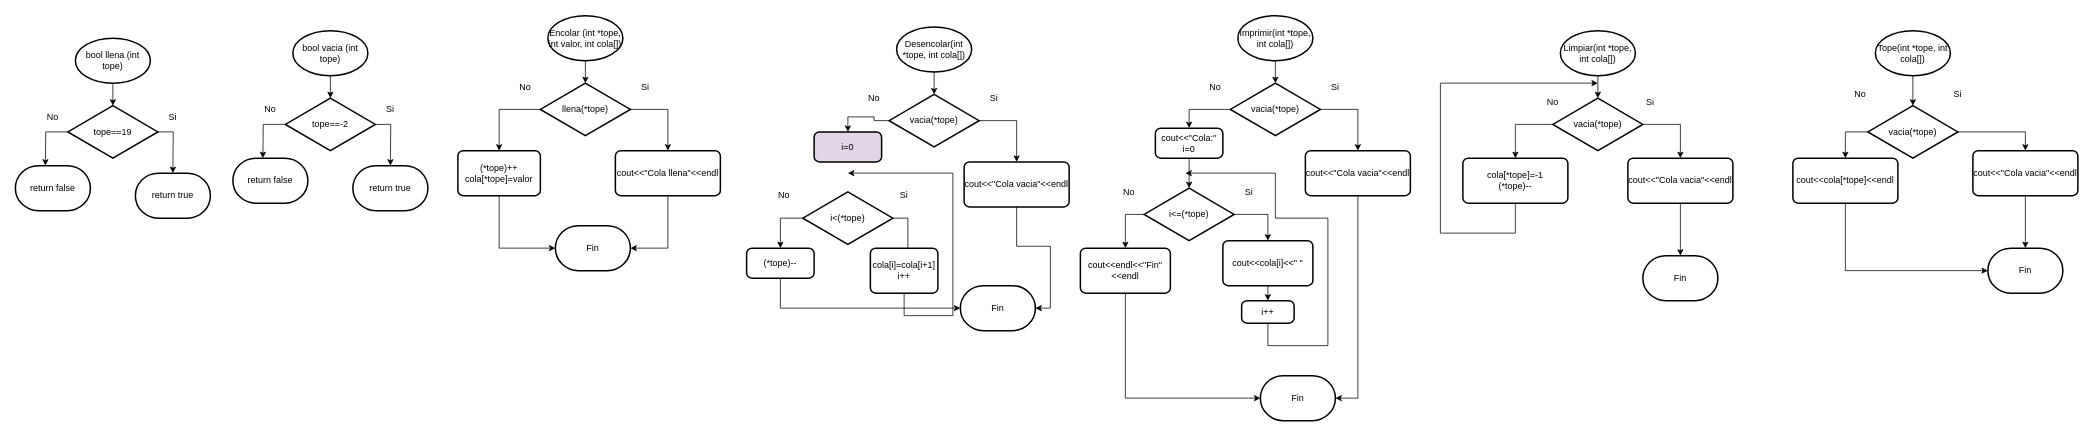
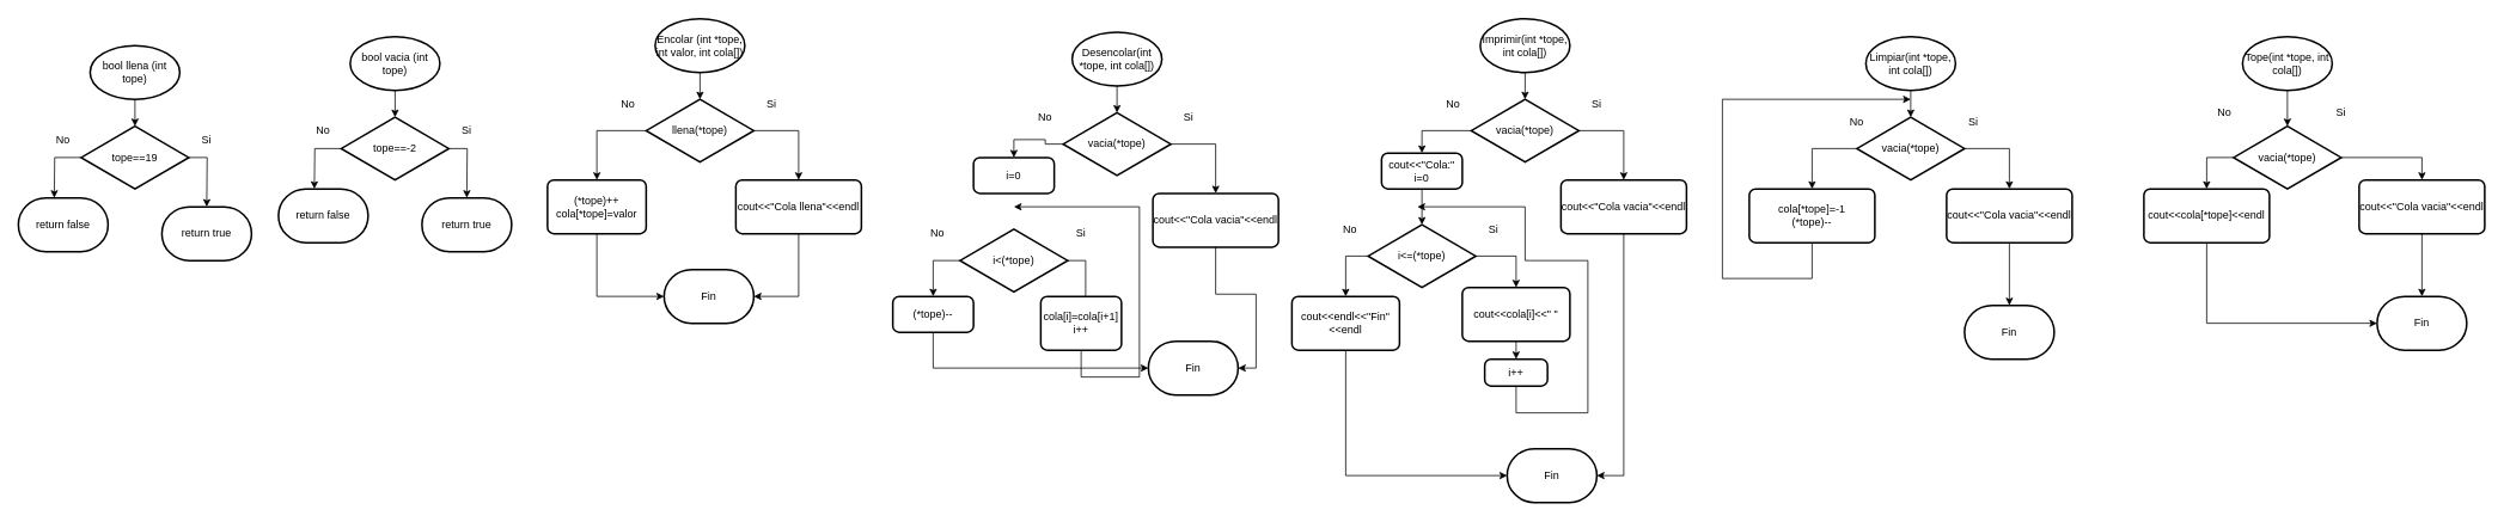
- <mxCell id="89" value="i=0&lt;div&gt;&lt;/div&gt;" style="rounded=1;whiteSpace=wrap;html=1;absoluteArcSize=1;arcSize=14;strokeWidth=2;fillColor=#e1d5e7;" vertex="1" parent="1"><mxGeometry x="1085" y="175" width="90" height="40" as="geometry" /></mxCell>
+ <mxCell id="89" value="i=0&lt;div&gt;&lt;/div&gt;" style="rounded=1;whiteSpace=wrap;html=1;absoluteArcSize=1;arcSize=14;strokeWidth=2;" vertex="1" parent="1"><mxGeometry x="1085" y="175" width="90" height="40" as="geometry" /></mxCell>
